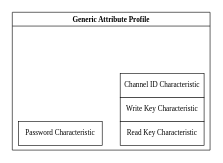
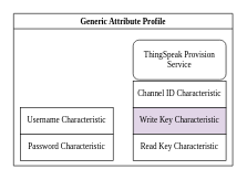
+ <mxCell id="3" value="ThingSpeak Provision Service" style="rounded=1;whiteSpace=wrap;html=1;fontFamily=Nunito;fontSource=https%3A%2F%2Ffonts.googleapis.com%2Fcss%3Ffamily%3DNunito;" vertex="1" parent="2"><mxGeometry x="180" y="40" width="140" height="60" as="geometry" /></mxCell>
+ <mxCell id="4" value="Username Characteristic" style="rounded=0;whiteSpace=wrap;html=1;fontFamily=Nunito;fontSource=https%3A%2F%2Ffonts.googleapis.com%2Fcss%3Ffamily%3DNunito;" vertex="1" parent="2"><mxGeometry x="10" y="142" width="140" height="40" as="geometry" /></mxCell>
- <mxCell id="7" value="Write Key Characteristic" style="rounded=0;whiteSpace=wrap;html=1;fontFamily=Nunito;fontSource=https%3A%2F%2Ffonts.googleapis.com%2Fcss%3Ffamily%3DNunito;" vertex="1" parent="2"><mxGeometry x="180" y="142" width="140" height="40" as="geometry" /></mxCell>
+ <mxCell id="7" value="Write Key Characteristic" style="rounded=0;whiteSpace=wrap;html=1;fontFamily=Nunito;fontSource=https%3A%2F%2Ffonts.googleapis.com%2Fcss%3Ffamily%3DNunito;fillColor=#e1d5e7;" vertex="1" parent="2"><mxGeometry x="180" y="142" width="140" height="40" as="geometry" /></mxCell>
